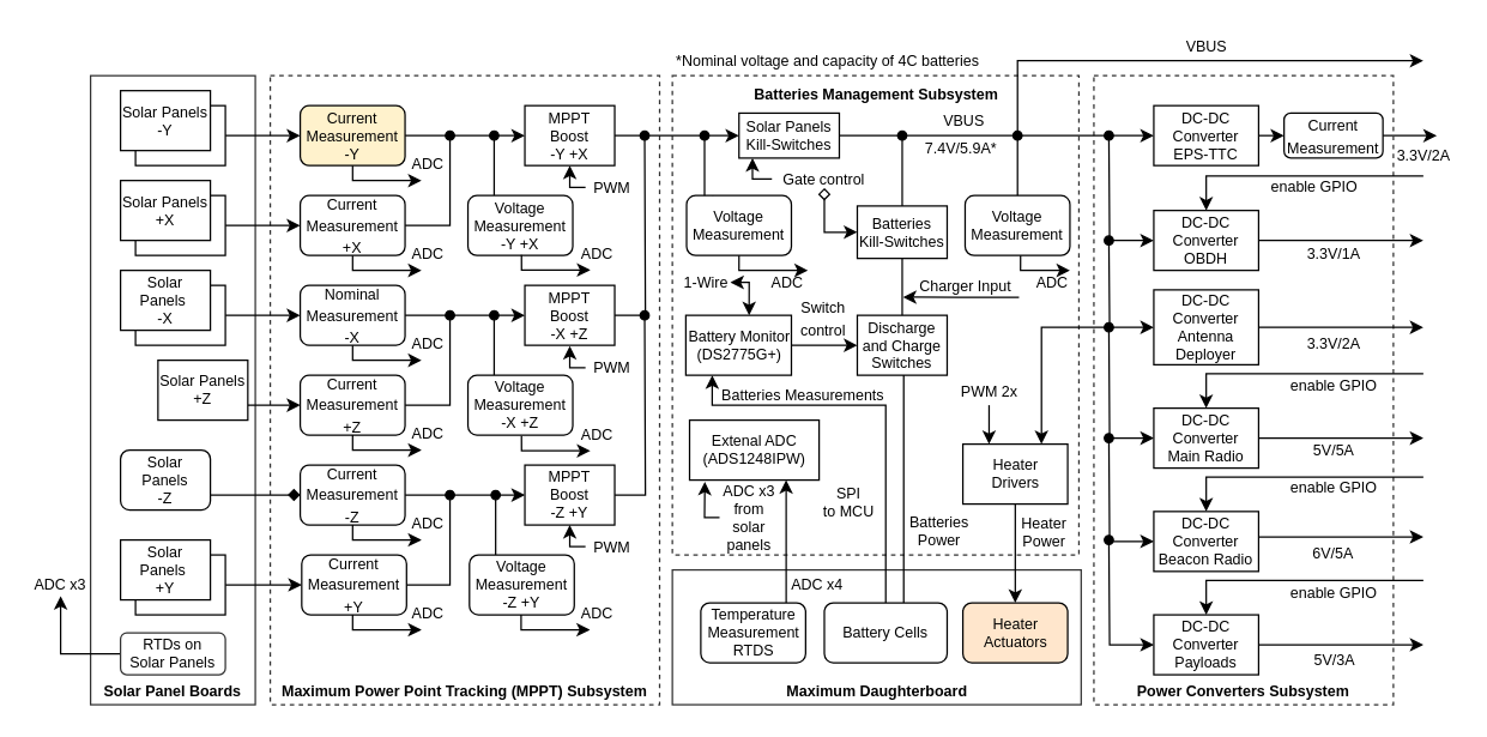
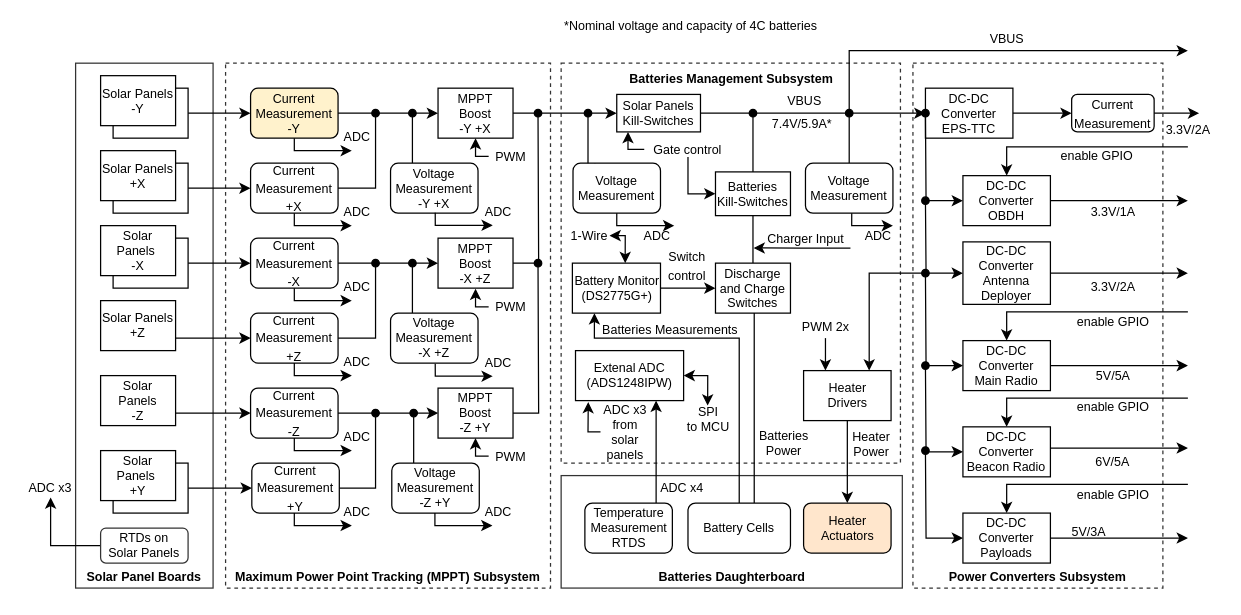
- <mxCell id="152" value="*Nominal voltage and capacity of 4C batteries " style="text;html=1;strokeColor=none;fillColor=none;align=center;verticalAlign=middle;whiteSpace=wrap;rounded=0;shadow=0;glass=0;sketch=0;fontSize=10;" parent="1" vertex="1"><mxGeometry x="440" y="30" width="225" height="20" as="geometry" /></mxCell>
+ <mxCell id="152" value="*Nominal voltage and capacity of 4C batteries " style="text;html=1;strokeColor=none;fillColor=none;align=center;verticalAlign=middle;whiteSpace=wrap;rounded=0;shadow=0;glass=0;sketch=0;fontSize=10;" parent="1" vertex="1"><mxGeometry x="440" y="10" width="225" height="20" as="geometry" /></mxCell>
- <mxCell id="68" value="DC-DC&lt;br&gt;Converter&lt;br&gt;EPS-TTC" style="rounded=0;whiteSpace=wrap;html=1;fontSize=10;" parent="1" vertex="1"><mxGeometry x="770" y="70" width="70" height="40" as="geometry" /></mxCell>
+ <mxCell id="68" value="DC-DC&lt;br&gt;Converter&lt;br&gt;EPS-TTC" style="rounded=0;whiteSpace=wrap;html=1;fontSize=10;" parent="1" vertex="1"><mxGeometry x="740" y="70" width="70" height="40" as="geometry" /></mxCell>
- <mxCell id="126" style="edgeStyle=orthogonalEdgeStyle;rounded=0;orthogonalLoop=1;jettySize=auto;html=1;exitX=0;exitY=0.5;exitDx=0;exitDy=0;startArrow=classic;startFill=1;endArrow=diamond;endFill=0;strokeColor=#000000;fontColor=#000000;entryX=0.5;entryY=1;entryDx=0;entryDy=0;" parent="1" source="49" target="127" edge="1"><mxGeometry relative="1" as="geometry"><mxPoint x="557" y="109" as="sourcePoint" /><mxPoint x="551" y="127" as="targetPoint" /><Array as="points"><mxPoint x="550" y="155" /></Array></mxGeometry></mxCell>
+ <mxCell id="126" style="edgeStyle=orthogonalEdgeStyle;rounded=0;orthogonalLoop=1;jettySize=auto;html=1;exitX=0;exitY=0.5;exitDx=0;exitDy=0;startArrow=classic;startFill=1;endArrow=none;endFill=0;strokeColor=#000000;fontColor=#000000;entryX=0.5;entryY=1;entryDx=0;entryDy=0;" parent="1" source="49" target="127" edge="1"><mxGeometry relative="1" as="geometry"><mxPoint x="557" y="109" as="sourcePoint" /><mxPoint x="551" y="127" as="targetPoint" /><Array as="points"><mxPoint x="550" y="155" /></Array></mxGeometry></mxCell>
- <mxCell id="13" value="&lt;span style=&quot;font-size: 10px&quot;&gt;Nominal&lt;/span&gt;&lt;br style=&quot;font-size: 10px&quot;&gt;&lt;span style=&quot;font-size: 10px&quot;&gt;Measurement&lt;/span&gt;&lt;br style=&quot;font-size: 10px&quot;&gt;&lt;span style=&quot;font-size: 10px&quot;&gt;-X&lt;/span&gt;" style="rounded=1;whiteSpace=wrap;html=1;" parent="1" vertex="1"><mxGeometry x="200" y="190" width="70" height="40" as="geometry" /></mxCell>
+ <mxCell id="13" value="&lt;span style=&quot;font-size: 10px&quot;&gt;Current&lt;/span&gt;&lt;br style=&quot;font-size: 10px&quot;&gt;&lt;span style=&quot;font-size: 10px&quot;&gt;Measurement&lt;/span&gt;&lt;br style=&quot;font-size: 10px&quot;&gt;&lt;span style=&quot;font-size: 10px&quot;&gt;-X&lt;/span&gt;" style="rounded=1;whiteSpace=wrap;html=1;" parent="1" vertex="1"><mxGeometry x="200" y="190" width="70" height="40" as="geometry" /></mxCell>
- <mxCell id="85" value="&lt;span&gt;Solar Panels&lt;/span&gt;&lt;br&gt;&lt;span&gt;+Z&lt;/span&gt;" style="rounded=0;whiteSpace=wrap;html=1;fontSize=10;" parent="1" vertex="1"><mxGeometry x="105" y="240" width="60" height="40" as="geometry" /></mxCell>
+ <mxCell id="85" value="&lt;span&gt;Solar Panels&lt;/span&gt;&lt;br&gt;&lt;span&gt;+Z&lt;/span&gt;" style="rounded=0;whiteSpace=wrap;html=1;fontSize=10;" parent="1" vertex="1"><mxGeometry x="80" y="240" width="60" height="40" as="geometry" /></mxCell>
+ <mxCell id="58" style="edgeStyle=orthogonalEdgeStyle;rounded=0;orthogonalLoop=1;jettySize=auto;html=1;exitX=1;exitY=0.5;exitDx=0;exitDy=0;startArrow=classic;startFill=1;endArrow=classic;endFill=1;strokeColor=#000000;fontColor=#000000;entryX=0.5;entryY=0;entryDx=0;entryDy=0;" parent="1" source="59" target="128" edge="1"><mxGeometry relative="1" as="geometry"><mxPoint x="589" y="300" as="targetPoint" /><mxPoint x="549.5" y="300" as="sourcePoint" /></mxGeometry></mxCell>
- <mxCell id="84" value="Solar &lt;br&gt;Panels&lt;br&gt;-Z" style="whiteSpace=wrap;html=1;fontSize=10;rounded=1;" parent="1" vertex="1"><mxGeometry x="80" y="300" width="60" height="40" as="geometry" /></mxCell>
+ <mxCell id="84" value="Solar &lt;br&gt;Panels&lt;br&gt;-Z" style="rounded=0;whiteSpace=wrap;html=1;fontSize=10;" parent="1" vertex="1"><mxGeometry x="80" y="300" width="60" height="40" as="geometry" /></mxCell>
- <mxCell id="28" style="edgeStyle=orthogonalEdgeStyle;rounded=0;orthogonalLoop=1;jettySize=auto;html=1;exitX=1;exitY=0.75;exitDx=0;exitDy=0;entryX=0;entryY=0.5;entryDx=0;entryDy=0;endArrow=diamond;" parent="1" source="84" target="18" edge="1"><mxGeometry relative="1" as="geometry"><mxPoint x="150" y="330" as="sourcePoint" /></mxGeometry></mxCell>
+ <mxCell id="28" style="edgeStyle=orthogonalEdgeStyle;rounded=0;orthogonalLoop=1;jettySize=auto;html=1;exitX=1;exitY=0.75;exitDx=0;exitDy=0;entryX=0;entryY=0.5;entryDx=0;entryDy=0;" parent="1" source="84" target="18" edge="1"><mxGeometry relative="1" as="geometry"><mxPoint x="150" y="330" as="sourcePoint" /></mxGeometry></mxCell>
- <mxCell id="96" value="5V/3A" style="text;html=1;strokeColor=none;fillColor=none;align=center;verticalAlign=middle;whiteSpace=wrap;rounded=0;shadow=0;glass=0;sketch=0;fontSize=10;" parent="1" vertex="1"><mxGeometry x="875.5" y="430" width="30" height="20" as="geometry" /></mxCell>
+ <mxCell id="96" value="5V/3A" style="text;html=1;strokeColor=none;fillColor=none;align=center;verticalAlign=middle;whiteSpace=wrap;rounded=0;shadow=0;glass=0;sketch=0;fontSize=10;" parent="1" vertex="1"><mxGeometry x="855.5" y="415" width="30" height="20" as="geometry" /></mxCell>
- <mxCell id="3" value="Maximum Daughterboard" style="rounded=0;whiteSpace=wrap;html=1;fontSize=10;strokeWidth=1;fillColor=none;strokeColor=#333333;verticalAlign=bottom;fontStyle=1" parent="1" vertex="1"><mxGeometry x="448.5" y="380" width="273" height="90" as="geometry" /></mxCell>
+ <mxCell id="3" value="Batteries Daughterboard" style="rounded=0;whiteSpace=wrap;html=1;fontSize=10;strokeWidth=1;fillColor=none;strokeColor=#333333;verticalAlign=bottom;fontStyle=1" parent="1" vertex="1"><mxGeometry x="448.5" y="380" width="273" height="90" as="geometry" /></mxCell>
